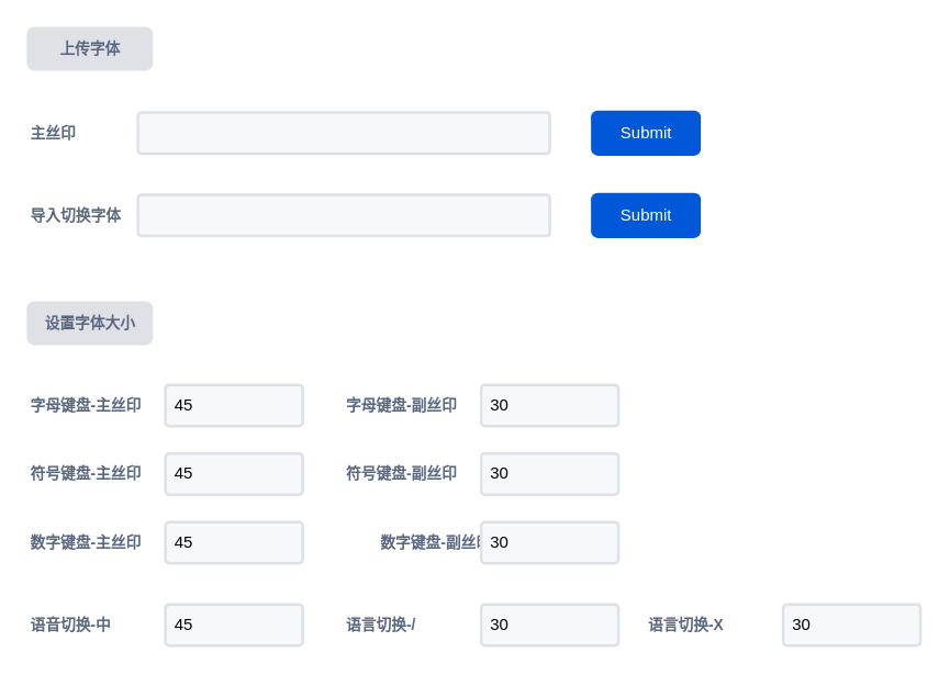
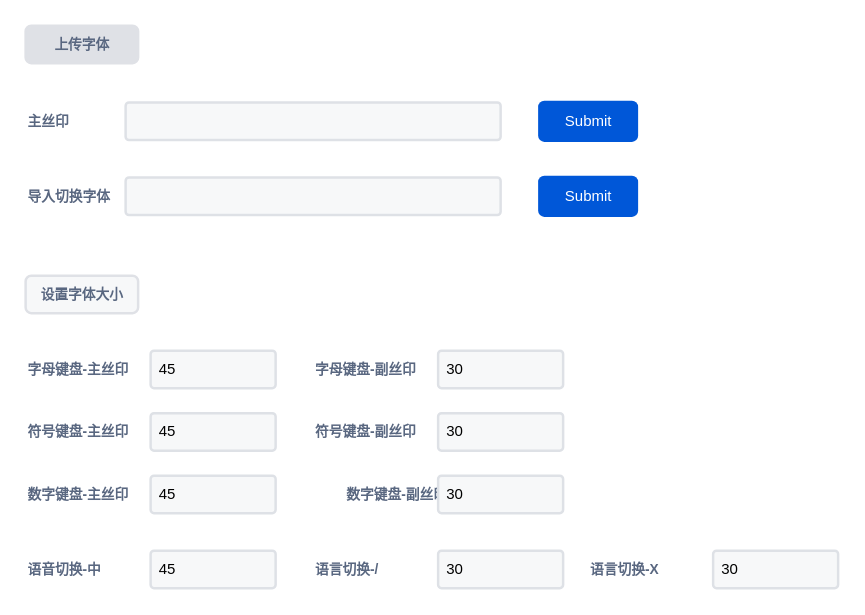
- <mxCell id="8" value="&lt;span style=&quot;color: rgb(89 , 103 , 128) ; font-size: 11px ; text-align: left&quot;&gt;设置字体大小&lt;/span&gt;" style="dashed=0;html=1;rounded=1;fillColor=#DFE1E6;strokeColor=#DFE1E6;fontSize=12;align=center;fontStyle=1;strokeWidth=2;fontColor=#42526E" vertex="1" parent="1"><mxGeometry x="20" y="220" width="90" height="30" as="geometry" /></mxCell>
+ <mxCell id="8" value="&lt;span style=&quot;color: rgb(89 , 103 , 128) ; font-size: 11px ; text-align: left&quot;&gt;设置字体大小&lt;/span&gt;" style="dashed=0;html=1;rounded=1;fillColor=#f7f8f9;strokeColor=#DFE1E6;fontSize=12;align=center;fontStyle=1;strokeWidth=2;fontColor=#42526E;" vertex="1" parent="1"><mxGeometry x="20" y="220" width="90" height="30" as="geometry" /></mxCell>
